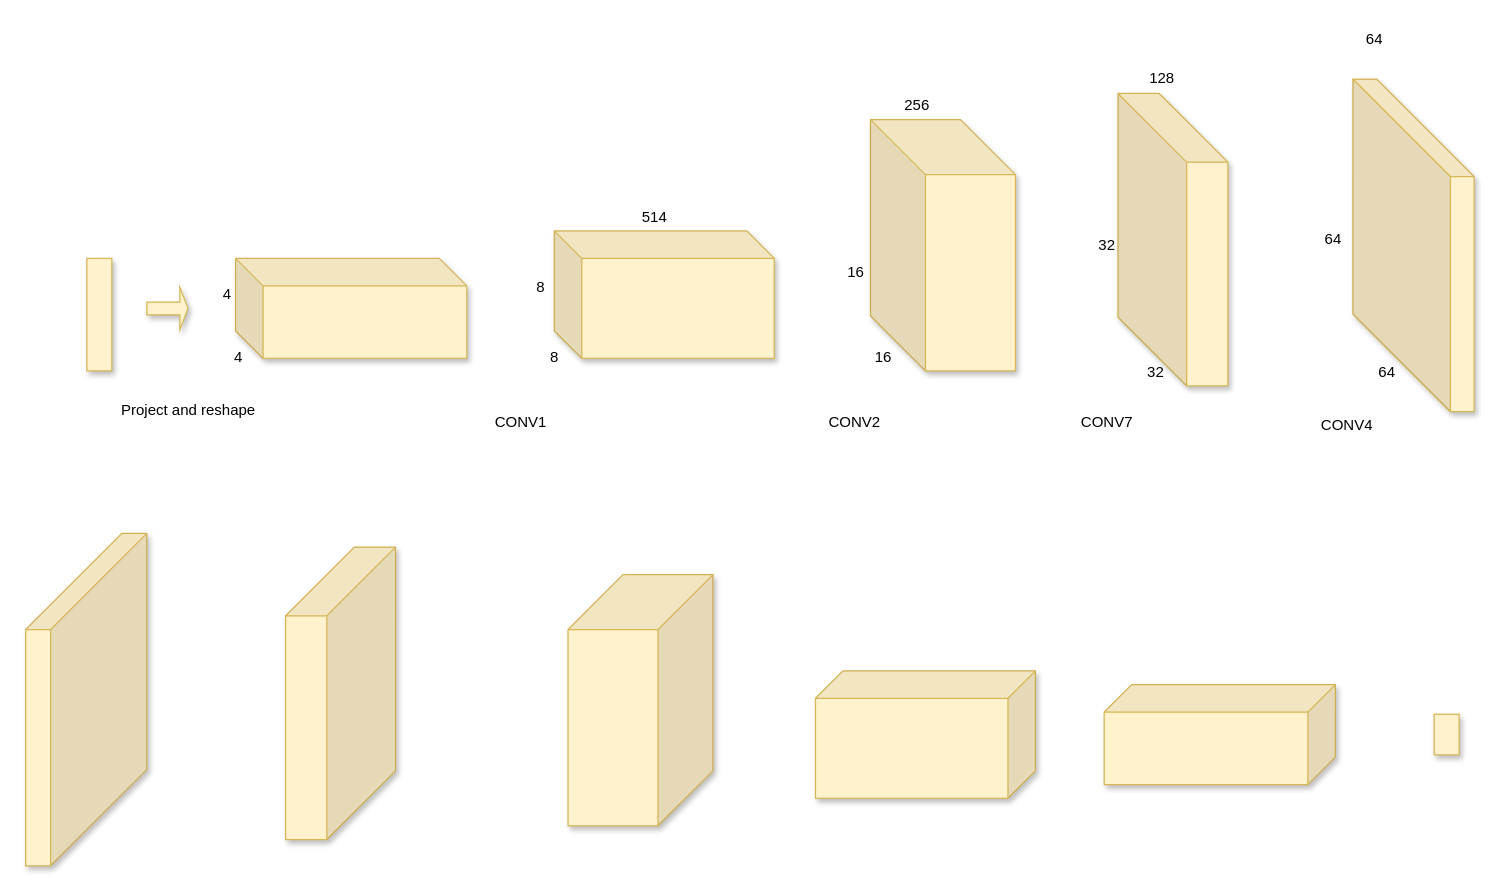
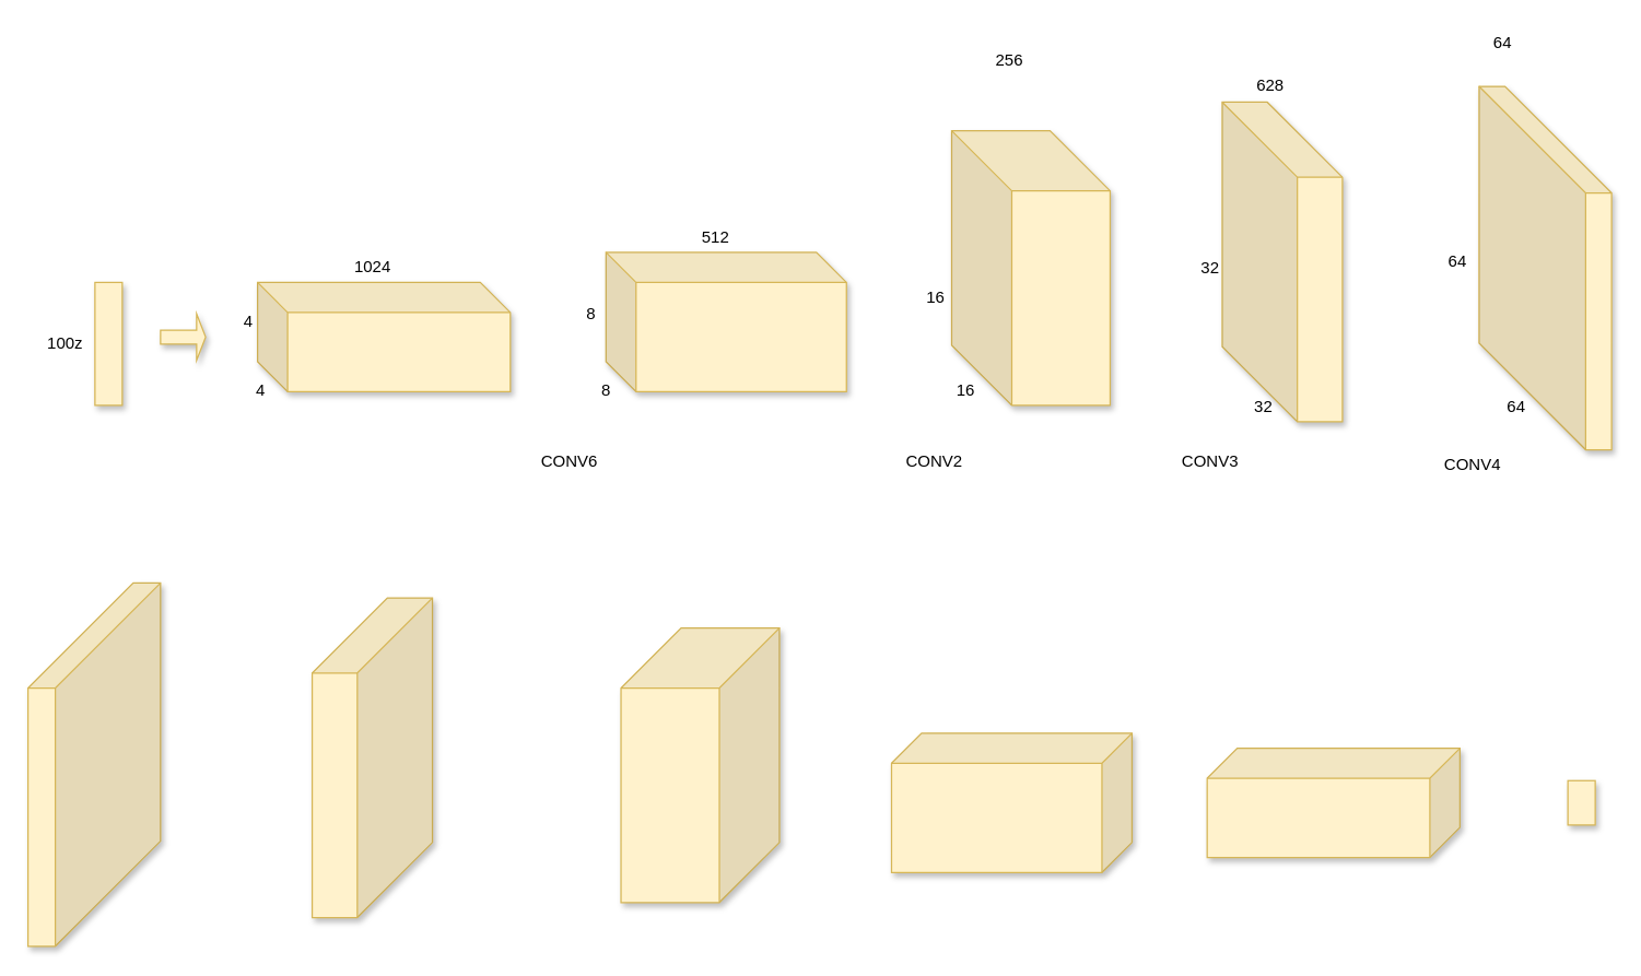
- <mxCell id="7" value="128" style="text;html=1;align=center;verticalAlign=middle;resizable=0;points=[];autosize=1;" vertex="1" parent="1"><mxGeometry x="912" y="51" width="33" height="22" as="geometry" /></mxCell>
+ <mxCell id="7" value="628" style="text;html=1;align=center;verticalAlign=middle;resizable=0;points=[];autosize=1;" vertex="1" parent="1"><mxGeometry x="912" y="51" width="33" height="22" as="geometry" /></mxCell>
- <mxCell id="6" value="256" style="text;html=1;align=center;verticalAlign=middle;resizable=0;points=[];autosize=1;" vertex="1" parent="1"><mxGeometry x="716" y="73" width="33" height="22" as="geometry" /></mxCell>
+ <mxCell id="6" value="256" style="text;html=1;align=center;verticalAlign=middle;resizable=0;points=[];autosize=1;" vertex="1" parent="1"><mxGeometry x="721" y="33" width="33" height="22" as="geometry" /></mxCell>
- <mxCell id="5" value="514" style="text;html=1;align=center;verticalAlign=middle;resizable=0;points=[];autosize=1;" vertex="1" parent="1"><mxGeometry x="506.5" y="162" width="33" height="22" as="geometry" /></mxCell>
+ <mxCell id="5" value="512" style="text;html=1;align=center;verticalAlign=middle;resizable=0;points=[];autosize=1;" vertex="1" parent="1"><mxGeometry x="506.5" y="162" width="33" height="22" as="geometry" /></mxCell>
+ <mxCell id="4" value="1024" style="text;html=1;align=center;verticalAlign=middle;resizable=0;points=[];autosize=1;" vertex="1" parent="1"><mxGeometry x="250" y="184" width="44" height="22" as="geometry" /></mxCell>
+ <mxCell id="3" value="100z" style="text;html=1;align=center;verticalAlign=middle;resizable=0;points=[];autosize=1;" vertex="1" parent="1"><mxGeometry x="25" y="240" width="44" height="22" as="geometry" /></mxCell>
- <mxCell id="25" value="Project and reshape" style="text;html=1;align=center;verticalAlign=middle;resizable=0;points=[];autosize=1;" vertex="1" parent="1"><mxGeometry x="89" y="317" width="121" height="22" as="geometry" /></mxCell>
- <mxCell id="26" value="CONV1" style="text;html=1;align=center;verticalAlign=middle;resizable=0;points=[];autosize=1;" vertex="1" parent="1"><mxGeometry x="388" y="326" width="55" height="22" as="geometry" /></mxCell>
+ <mxCell id="26" value="CONV6" style="text;html=1;align=center;verticalAlign=middle;resizable=0;points=[];autosize=1;" vertex="1" parent="1"><mxGeometry x="388" y="326" width="55" height="22" as="geometry" /></mxCell>
- <mxCell id="28" value="CONV7" style="text;html=1;align=center;verticalAlign=middle;resizable=0;points=[];autosize=1;" vertex="1" parent="1"><mxGeometry x="857" y="326" width="55" height="22" as="geometry" /></mxCell>
+ <mxCell id="28" value="CONV3" style="text;html=1;align=center;verticalAlign=middle;resizable=0;points=[];autosize=1;" vertex="1" parent="1"><mxGeometry x="857" y="326" width="55" height="22" as="geometry" /></mxCell>
